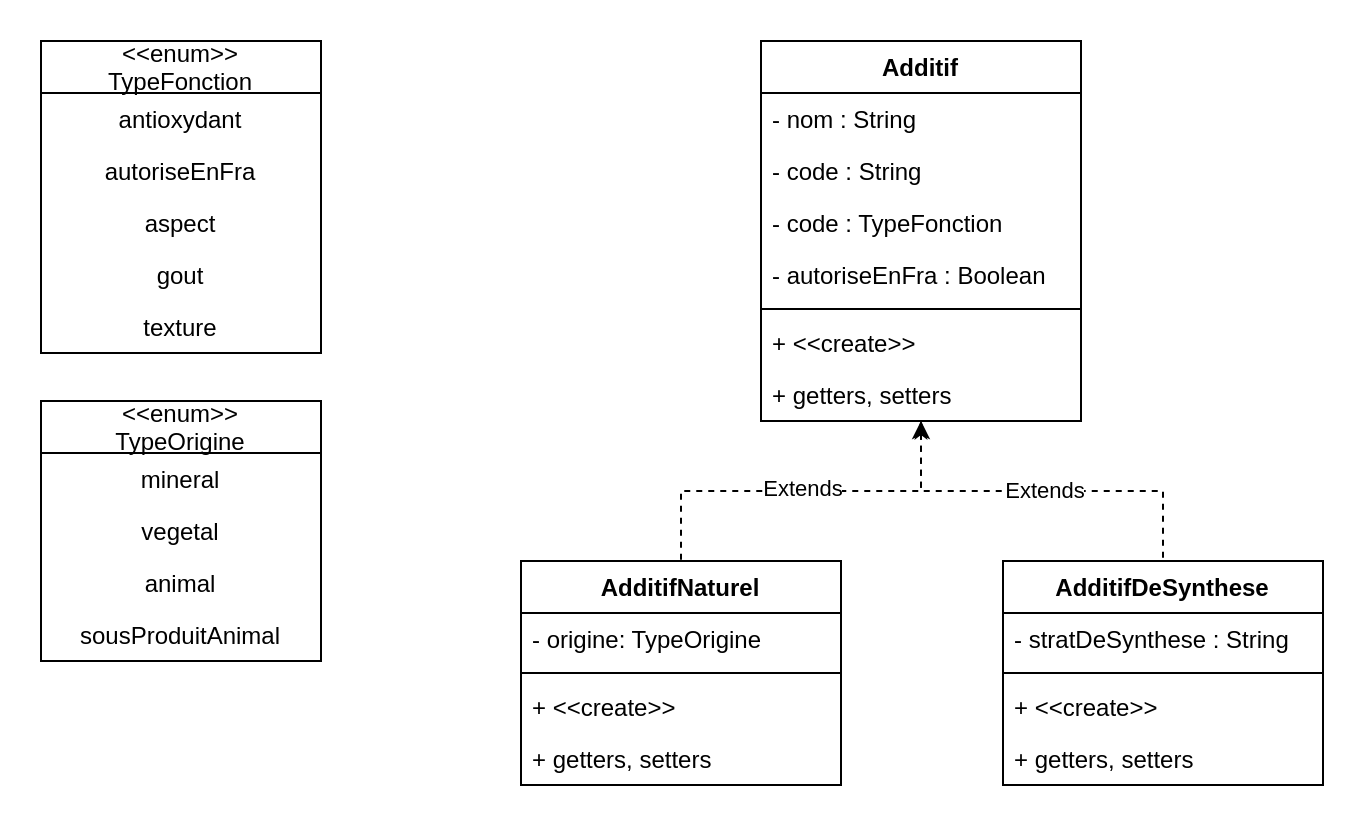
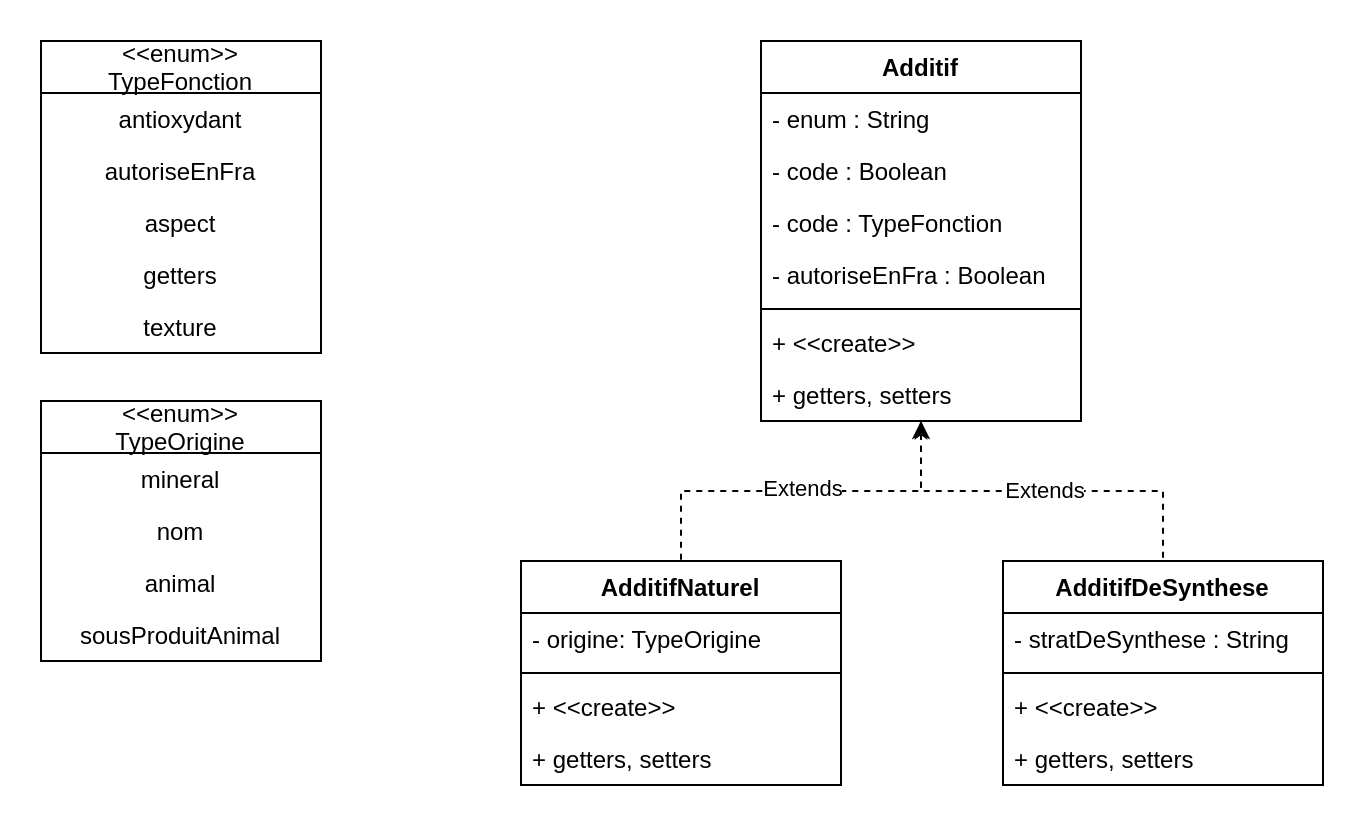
- <mxCell id="13" value="- nom : String" style="text;strokeColor=none;fillColor=none;align=left;verticalAlign=top;spacingLeft=4;spacingRight=4;overflow=hidden;rotatable=0;points=[[0,0.5],[1,0.5]];portConstraint=eastwest;" parent="12" vertex="1"><mxGeometry y="26" width="160" height="26" as="geometry" /></mxCell>
+ <mxCell id="13" value="- enum : String" style="text;strokeColor=none;fillColor=none;align=left;verticalAlign=top;spacingLeft=4;spacingRight=4;overflow=hidden;rotatable=0;points=[[0,0.5],[1,0.5]];portConstraint=eastwest;" parent="12" vertex="1"><mxGeometry y="26" width="160" height="26" as="geometry" /></mxCell>
- <mxCell id="14" value="- code : String" style="text;strokeColor=none;fillColor=none;align=left;verticalAlign=top;spacingLeft=4;spacingRight=4;overflow=hidden;rotatable=0;points=[[0,0.5],[1,0.5]];portConstraint=eastwest;" parent="12" vertex="1"><mxGeometry y="52" width="160" height="26" as="geometry" /></mxCell>
+ <mxCell id="14" value="- code : Boolean" style="text;strokeColor=none;fillColor=none;align=left;verticalAlign=top;spacingLeft=4;spacingRight=4;overflow=hidden;rotatable=0;points=[[0,0.5],[1,0.5]];portConstraint=eastwest;" parent="12" vertex="1"><mxGeometry y="52" width="160" height="26" as="geometry" /></mxCell>
- <mxCell id="6" value="gout" style="text;strokeColor=none;fillColor=none;align=center;verticalAlign=top;spacingLeft=4;spacingRight=4;overflow=hidden;rotatable=0;points=[[0,0.5],[1,0.5]];portConstraint=eastwest;" parent="2" vertex="1"><mxGeometry y="104" width="140" height="26" as="geometry" /></mxCell>
+ <mxCell id="6" value="getters" style="text;strokeColor=none;fillColor=none;align=center;verticalAlign=top;spacingLeft=4;spacingRight=4;overflow=hidden;rotatable=0;points=[[0,0.5],[1,0.5]];portConstraint=eastwest;" parent="2" vertex="1"><mxGeometry y="104" width="140" height="26" as="geometry" /></mxCell>
- <mxCell id="32" value="vegetal" style="text;strokeColor=none;fillColor=none;align=center;verticalAlign=top;spacingLeft=4;spacingRight=4;overflow=hidden;rotatable=0;points=[[0,0.5],[1,0.5]];portConstraint=eastwest;" parent="30" vertex="1"><mxGeometry y="52" width="140" height="26" as="geometry" /></mxCell>
+ <mxCell id="32" value="nom" style="text;strokeColor=none;fillColor=none;align=center;verticalAlign=top;spacingLeft=4;spacingRight=4;overflow=hidden;rotatable=0;points=[[0,0.5],[1,0.5]];portConstraint=eastwest;" parent="30" vertex="1"><mxGeometry y="52" width="140" height="26" as="geometry" /></mxCell>
